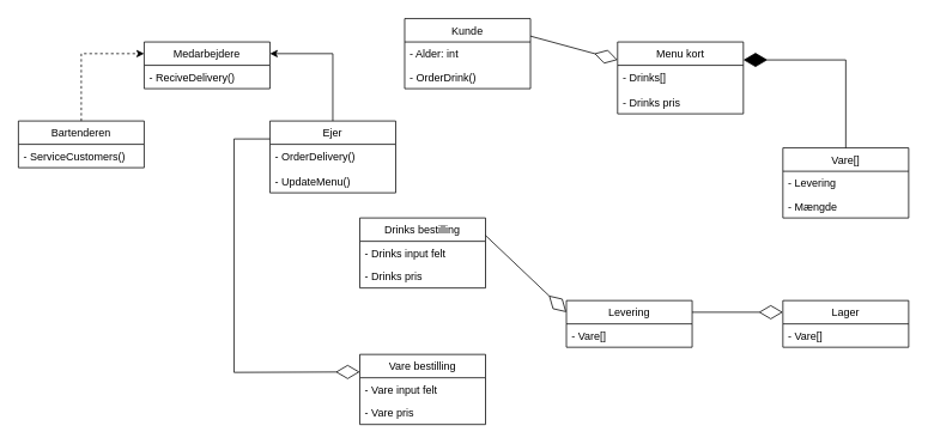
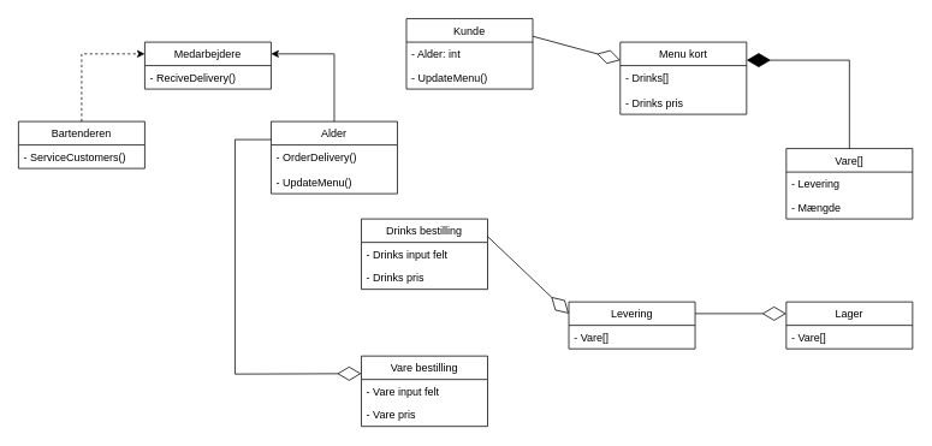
- <mxCell id="6" value="- OrderDrink()" style="text;strokeColor=none;fillColor=none;align=left;verticalAlign=top;spacingLeft=4;spacingRight=4;overflow=hidden;rotatable=0;points=[[0,0.5],[1,0.5]];portConstraint=eastwest;" parent="4" vertex="1"><mxGeometry y="52" width="140" height="26" as="geometry" /></mxCell>
+ <mxCell id="6" value="- UpdateMenu()" style="text;strokeColor=none;fillColor=none;align=left;verticalAlign=top;spacingLeft=4;spacingRight=4;overflow=hidden;rotatable=0;points=[[0,0.5],[1,0.5]];portConstraint=eastwest;" parent="4" vertex="1"><mxGeometry y="52" width="140" height="26" as="geometry" /></mxCell>
- <mxCell id="30" value="Ejer" style="swimlane;fontStyle=0;childLayout=stackLayout;horizontal=1;startSize=26;fillColor=none;horizontalStack=0;resizeParent=1;resizeParentMax=0;resizeLast=0;collapsible=1;marginBottom=0;" vertex="1" parent="1"><mxGeometry x="300" y="134" width="140" height="80" as="geometry" /></mxCell>
+ <mxCell id="30" value="Alder" style="swimlane;fontStyle=0;childLayout=stackLayout;horizontal=1;startSize=26;fillColor=none;horizontalStack=0;resizeParent=1;resizeParentMax=0;resizeLast=0;collapsible=1;marginBottom=0;" vertex="1" parent="1"><mxGeometry x="300" y="134" width="140" height="80" as="geometry" /></mxCell>
